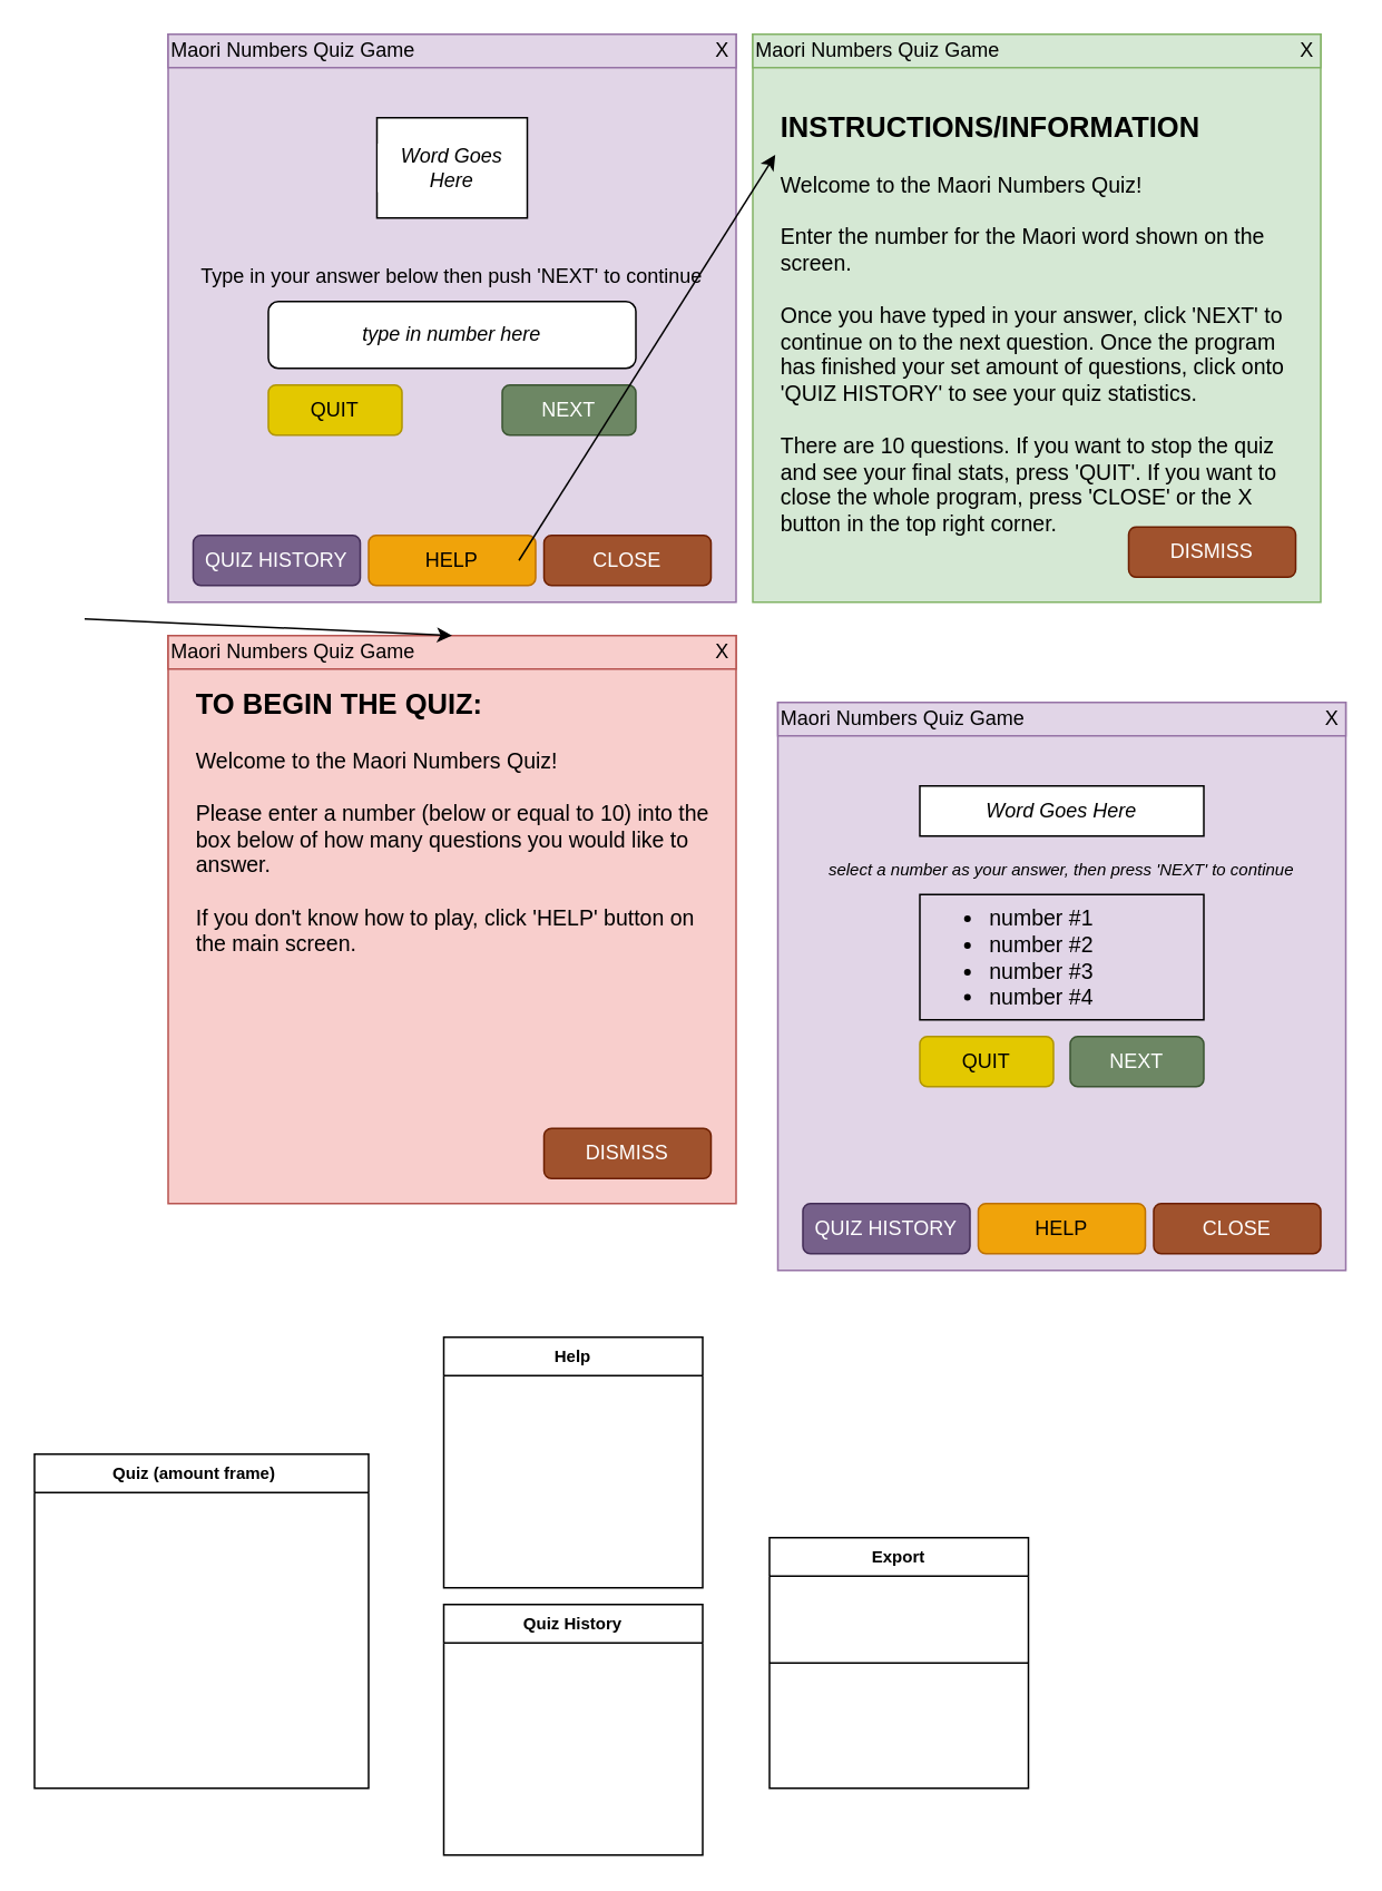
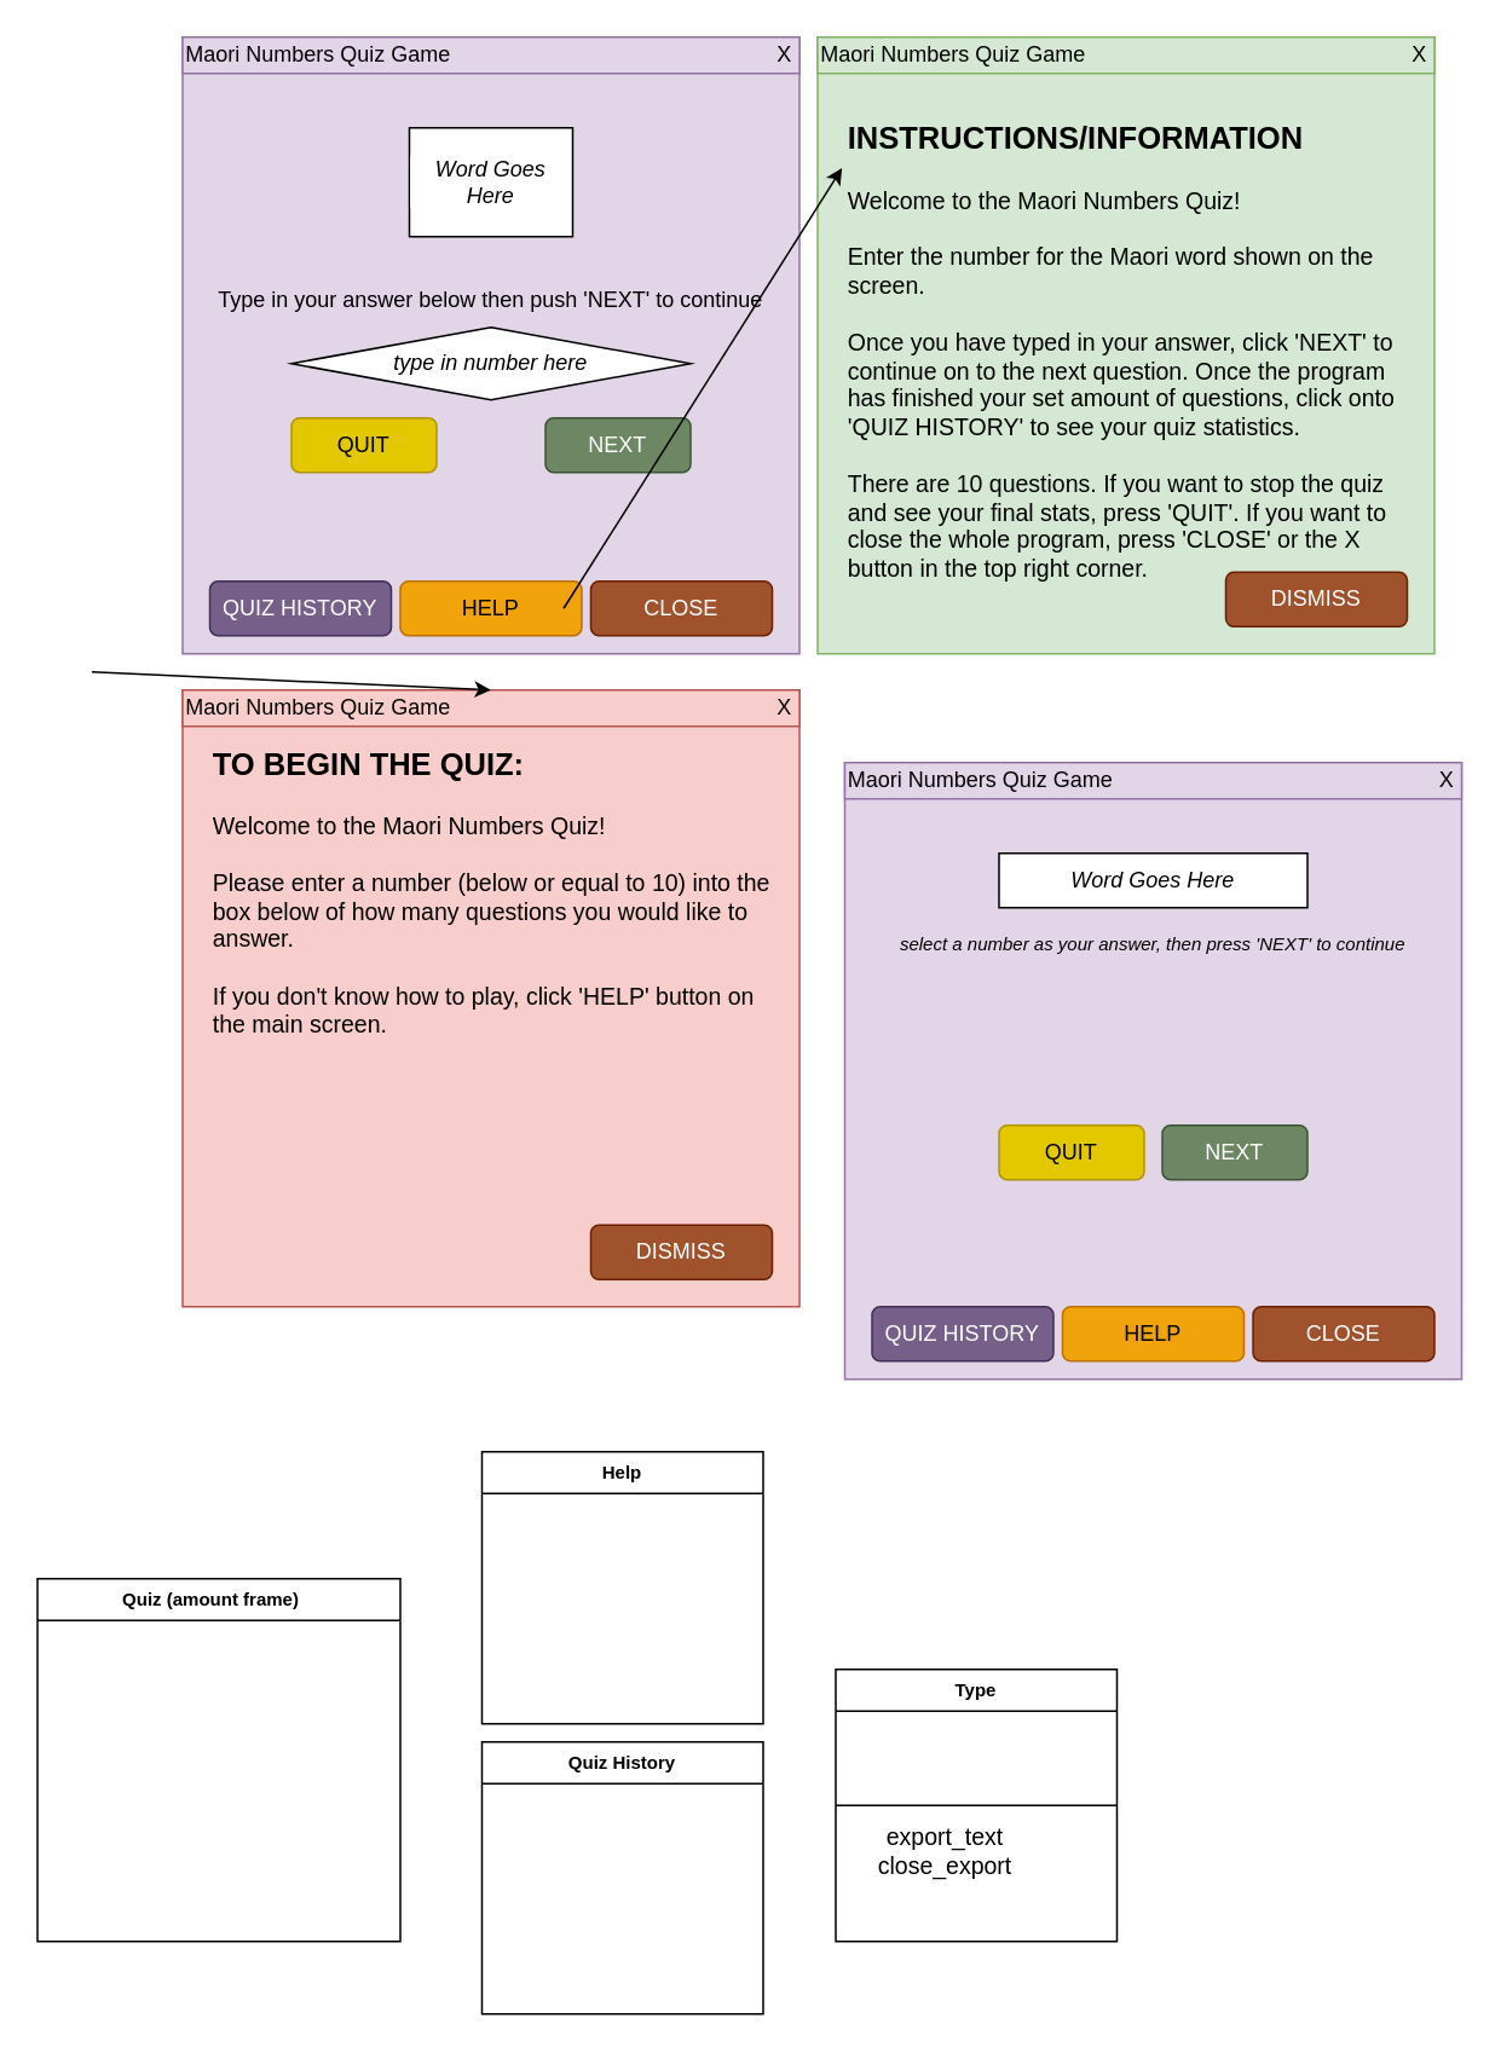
- <mxCell id="4" value="&lt;i&gt;type in number here&lt;/i&gt;" style="rounded=1;whiteSpace=wrap;html=1;" vertex="1" parent="1"><mxGeometry x="160" y="180" width="220" height="40" as="geometry" /></mxCell>
+ <mxCell id="4" value="&lt;i&gt;type in number here&lt;/i&gt;" style="rhombus;whiteSpace=wrap;html=1;" vertex="1" parent="1"><mxGeometry x="160" y="180" width="220" height="40" as="geometry" /></mxCell>
- <mxCell id="30" value="&lt;ul&gt;&lt;li&gt;number #1&lt;/li&gt;&lt;li&gt;number #2&lt;/li&gt;&lt;li&gt;number #3&lt;/li&gt;&lt;li&gt;number #4&lt;/li&gt;&lt;/ul&gt;" style="text;html=1;strokeColor=default;fillColor=none;align=left;verticalAlign=middle;whiteSpace=wrap;rounded=0;labelBackgroundColor=none;fontSize=13;fontColor=#000000;" vertex="1" parent="1"><mxGeometry x="550" y="535" width="170" height="75" as="geometry" /></mxCell>
- <mxCell id="35" value="Export" style="swimlane;labelBackgroundColor=none;fontSize=10;fontColor=#000000;strokeColor=default;fillColor=none;startSize=23;" vertex="1" parent="1"><mxGeometry x="460" y="920" width="155" height="150" as="geometry" /></mxCell>
+ <mxCell id="35" value="Type" style="swimlane;labelBackgroundColor=none;fontSize=10;fontColor=#000000;strokeColor=default;fillColor=none;startSize=23;" vertex="1" parent="1"><mxGeometry x="460" y="920" width="155" height="150" as="geometry" /></mxCell>
+ <mxCell id="36" value="export_text&lt;br style=&quot;font-size: 13px;&quot;&gt;close_export" style="text;html=1;align=center;verticalAlign=middle;resizable=0;points=[];autosize=1;strokeColor=none;fillColor=none;fontSize=13;fontColor=#000000;" vertex="1" parent="35"><mxGeometry x="15" y="80" width="90" height="40" as="geometry" /></mxCell>
